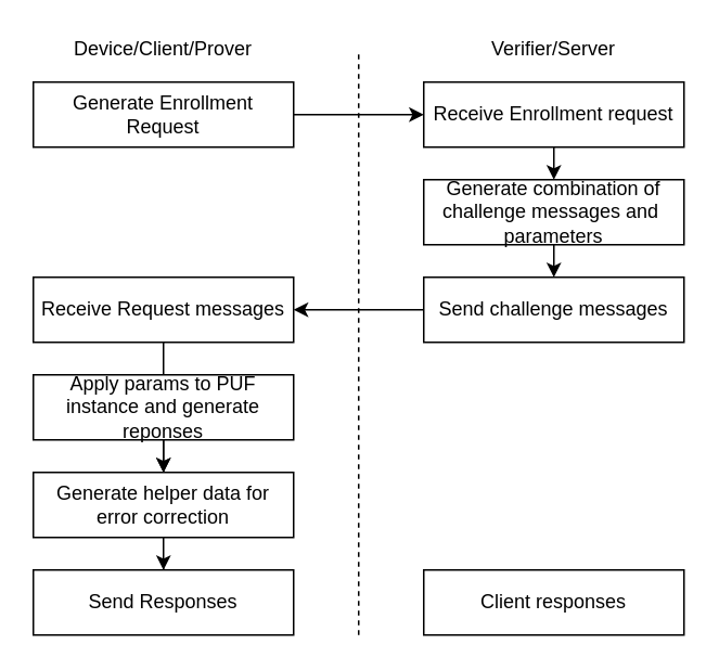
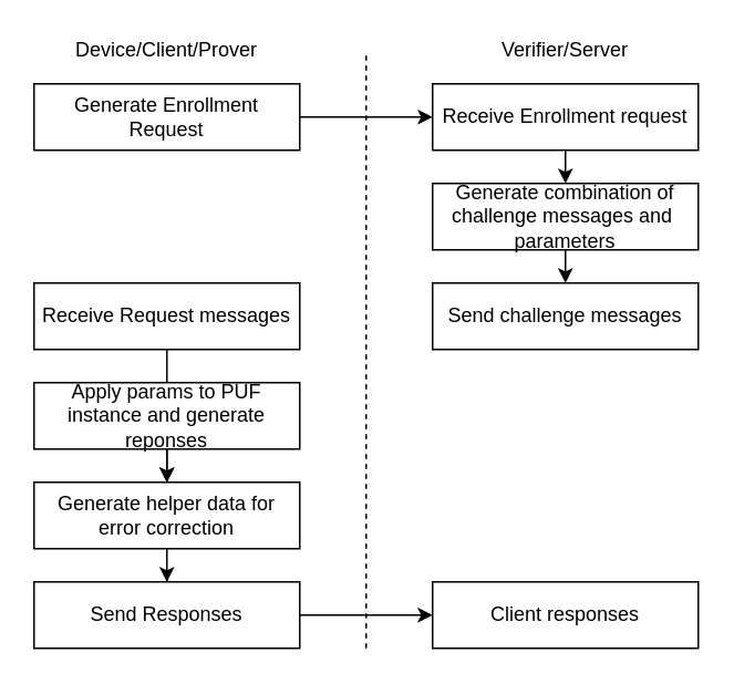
- <mxCell id="9" style="edgeStyle=orthogonalEdgeStyle;rounded=0;orthogonalLoop=1;jettySize=auto;html=1;entryX=1;entryY=0.5;entryDx=0;entryDy=0;" edge="1" parent="1" source="10" target="12"><mxGeometry relative="1" as="geometry" /></mxCell>
+ <mxCell id="17" style="edgeStyle=orthogonalEdgeStyle;rounded=0;orthogonalLoop=1;jettySize=auto;html=1;entryX=0;entryY=0.5;entryDx=0;entryDy=0;" edge="1" parent="1" source="18" target="19"><mxGeometry relative="1" as="geometry" /></mxCell>
